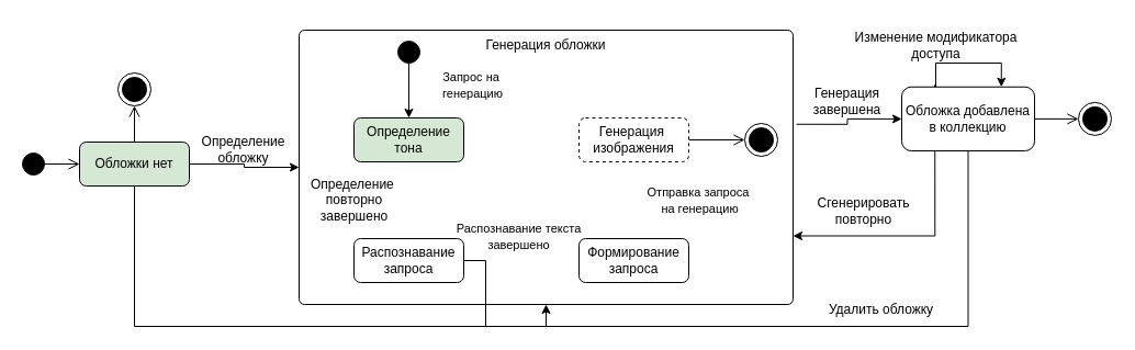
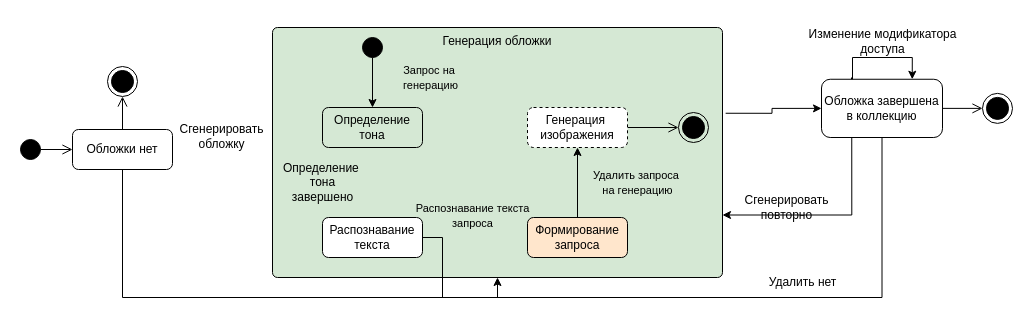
- <mxCell id="30" value="Изменение модификатора&lt;div&gt;доступа&lt;/div&gt;" style="text;html=1;align=center;verticalAlign=middle;resizable=0;points=[];autosize=1;strokeColor=none;fillColor=none;" vertex="1" parent="1"><mxGeometry x="766.5" y="20.75" width="170" height="40" as="geometry" /></mxCell>
+ <mxCell id="30" value="Изменение модификатора&lt;div&gt;доступа&lt;/div&gt;" style="text;html=1;align=center;verticalAlign=middle;resizable=0;points=[];autosize=1;strokeColor=none;fillColor=none;" vertex="1" parent="1"><mxGeometry x="796.5" y="20.75" width="170" height="40" as="geometry" /></mxCell>
- <mxCell id="29" value="Генерация&lt;br&gt;завершена" style="text;html=1;align=center;verticalAlign=middle;resizable=0;points=[];autosize=1;strokeColor=none;fillColor=none;" vertex="1" parent="1"><mxGeometry x="731" y="72" width="80" height="40" as="geometry" /></mxCell>
- <mxCell id="23" value="Обложка добавлена в коллекцию" style="rounded=1;whiteSpace=wrap;html=1;" vertex="1" parent="1"><mxGeometry x="821" y="78.75" width="121" height="58.25" as="geometry" /></mxCell>
+ <mxCell id="23" value="Обложка завершена в коллекцию" style="rounded=1;whiteSpace=wrap;html=1;" vertex="1" parent="1"><mxGeometry x="821" y="78.75" width="121" height="58.25" as="geometry" /></mxCell>
- <mxCell id="18" value="Определение&lt;div&gt;обложку&lt;/div&gt;" style="text;html=1;align=center;verticalAlign=middle;resizable=0;points=[];autosize=1;strokeColor=none;fillColor=none;" vertex="1" parent="1"><mxGeometry x="166" y="116" width="110" height="40" as="geometry" /></mxCell>
+ <mxCell id="18" value="Сгенерировать&lt;div&gt;обложку&lt;/div&gt;" style="text;html=1;align=center;verticalAlign=middle;resizable=0;points=[];autosize=1;strokeColor=none;fillColor=none;" vertex="1" parent="1"><mxGeometry x="166" y="116" width="110" height="40" as="geometry" /></mxCell>
- <mxCell id="6" value="Обложки нет" style="rounded=1;whiteSpace=wrap;html=1;fillColor=#d5e8d4;" vertex="1" parent="1"><mxGeometry x="72" y="129" width="100" height="40" as="geometry" /></mxCell>
+ <mxCell id="6" value="Обложки нет" style="rounded=1;whiteSpace=wrap;html=1;" vertex="1" parent="1"><mxGeometry x="72" y="129" width="100" height="40" as="geometry" /></mxCell>
- <mxCell id="4" style="edgeStyle=orthogonalEdgeStyle;rounded=0;orthogonalLoop=1;jettySize=auto;html=1;entryX=0;entryY=0.5;entryDx=0;entryDy=0;endSize=6;" edge="1" parent="1" source="6" target="8"><mxGeometry relative="1" as="geometry" /></mxCell>
- <mxCell id="8" value="Генерация обложки" style="html=1;align=center;verticalAlign=top;rounded=1;absoluteArcSize=1;arcSize=10;dashed=0;whiteSpace=wrap;" vertex="1" parent="1"><mxGeometry x="272" y="27" width="450" height="250" as="geometry" /></mxCell>
+ <mxCell id="8" value="Генерация обложки" style="html=1;align=center;verticalAlign=top;rounded=1;absoluteArcSize=1;arcSize=10;dashed=0;whiteSpace=wrap;fillColor=#d5e8d4;" vertex="1" parent="1"><mxGeometry x="272" y="27" width="450" height="250" as="geometry" /></mxCell>
- <mxCell id="25" value="Определение&amp;nbsp;&lt;div&gt;повторно&lt;br&gt;завершено&lt;/div&gt;" style="text;html=1;align=center;verticalAlign=middle;resizable=0;points=[];autosize=1;strokeColor=none;fillColor=none;" vertex="1" parent="1"><mxGeometry x="272" y="152" width="100" height="60" as="geometry" /></mxCell>
+ <mxCell id="25" value="Определение&amp;nbsp;&lt;div&gt;тона&lt;br&gt;завершено&lt;/div&gt;" style="text;html=1;align=center;verticalAlign=middle;resizable=0;points=[];autosize=1;strokeColor=none;fillColor=none;" vertex="1" parent="1"><mxGeometry x="272" y="152" width="100" height="60" as="geometry" /></mxCell>
- <mxCell id="27" value="&lt;font style=&quot;font-size: 11px;&quot;&gt;Отправка запроса&amp;nbsp;&lt;br&gt;на генерацию&lt;/font&gt;" style="text;html=1;align=center;verticalAlign=middle;resizable=0;points=[];autosize=1;strokeColor=none;fillColor=none;" vertex="1" parent="1"><mxGeometry x="577" y="161.5" width="120" height="40" as="geometry" /></mxCell>
+ <mxCell id="27" value="&lt;font style=&quot;font-size: 11px;&quot;&gt;Удалить запроса&amp;nbsp;&lt;br&gt;на генерацию&lt;/font&gt;" style="text;html=1;align=center;verticalAlign=middle;resizable=0;points=[];autosize=1;strokeColor=none;fillColor=none;" vertex="1" parent="1"><mxGeometry x="577" y="161.5" width="120" height="40" as="geometry" /></mxCell>
+ <mxCell id="14" style="edgeStyle=orthogonalEdgeStyle;rounded=0;orthogonalLoop=1;jettySize=auto;html=1;exitX=0.5;exitY=0;exitDx=0;exitDy=0;entryX=0.5;entryY=1;entryDx=0;entryDy=0;" edge="1" parent="1" source="15" target="17"><mxGeometry relative="1" as="geometry" /></mxCell>
- <mxCell id="31" value="Сгенерировать&lt;div&gt;повторно&lt;/div&gt;" style="text;html=1;align=center;verticalAlign=middle;resizable=0;points=[];autosize=1;strokeColor=none;fillColor=none;" vertex="1" parent="1"><mxGeometry x="731" y="172" width="110" height="40" as="geometry" /></mxCell>
+ <mxCell id="31" value="Сгенерировать&lt;div&gt;повторно&lt;/div&gt;" style="text;html=1;align=center;verticalAlign=middle;resizable=0;points=[];autosize=1;strokeColor=none;fillColor=none;" vertex="1" parent="1"><mxGeometry x="731" y="187" width="110" height="40" as="geometry" /></mxCell>
- <mxCell id="26" value="&lt;font style=&quot;font-size: 11px;&quot;&gt;Распознавание текста&lt;br&gt;завершено&lt;/font&gt;" style="text;html=1;align=center;verticalAlign=middle;resizable=0;points=[];autosize=1;strokeColor=none;fillColor=none;" vertex="1" parent="1"><mxGeometry x="402" y="195" width="140" height="40" as="geometry" /></mxCell>
+ <mxCell id="26" value="&lt;font style=&quot;font-size: 11px;&quot;&gt;Распознавание текста&lt;br&gt;запроса&lt;/font&gt;" style="text;html=1;align=center;verticalAlign=middle;resizable=0;points=[];autosize=1;strokeColor=none;fillColor=none;" vertex="1" parent="1"><mxGeometry x="402" y="195" width="140" height="40" as="geometry" /></mxCell>
- <mxCell id="13" value="Распознавание&lt;br&gt;запроса" style="rounded=1;whiteSpace=wrap;html=1;" vertex="1" parent="1"><mxGeometry x="322" y="217" width="100" height="40" as="geometry" /></mxCell>
+ <mxCell id="13" value="Распознавание&lt;br&gt;текста" style="rounded=1;whiteSpace=wrap;html=1;" vertex="1" parent="1"><mxGeometry x="322" y="217" width="100" height="40" as="geometry" /></mxCell>
- <mxCell id="15" value="Формирование&lt;br&gt;запроса" style="rounded=1;whiteSpace=wrap;html=1;" vertex="1" parent="1"><mxGeometry x="527" y="217" width="100" height="40" as="geometry" /></mxCell>
+ <mxCell id="15" value="Формирование&lt;br&gt;запроса" style="rounded=1;whiteSpace=wrap;html=1;fillColor=#ffe6cc;" vertex="1" parent="1"><mxGeometry x="527" y="217" width="100" height="40" as="geometry" /></mxCell>
- <mxCell id="33" value="Удалить обложку" style="text;html=1;align=center;verticalAlign=middle;resizable=0;points=[];autosize=1;strokeColor=none;fillColor=none;" vertex="1" parent="1"><mxGeometry x="742" y="267" width="120" height="30" as="geometry" /></mxCell>
+ <mxCell id="33" value="Удалить нет" style="text;html=1;align=center;verticalAlign=middle;resizable=0;points=[];autosize=1;strokeColor=none;fillColor=none;" vertex="1" parent="1"><mxGeometry x="742" y="267" width="120" height="30" as="geometry" /></mxCell>
